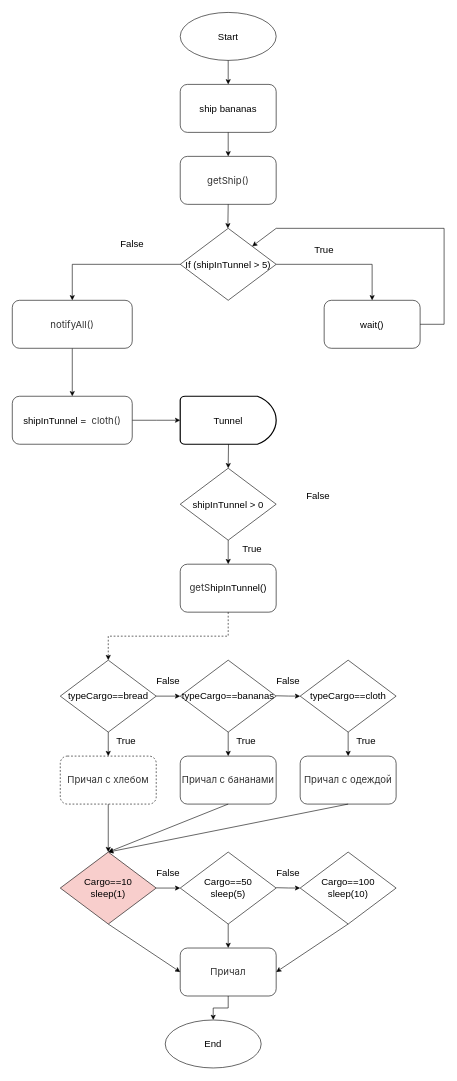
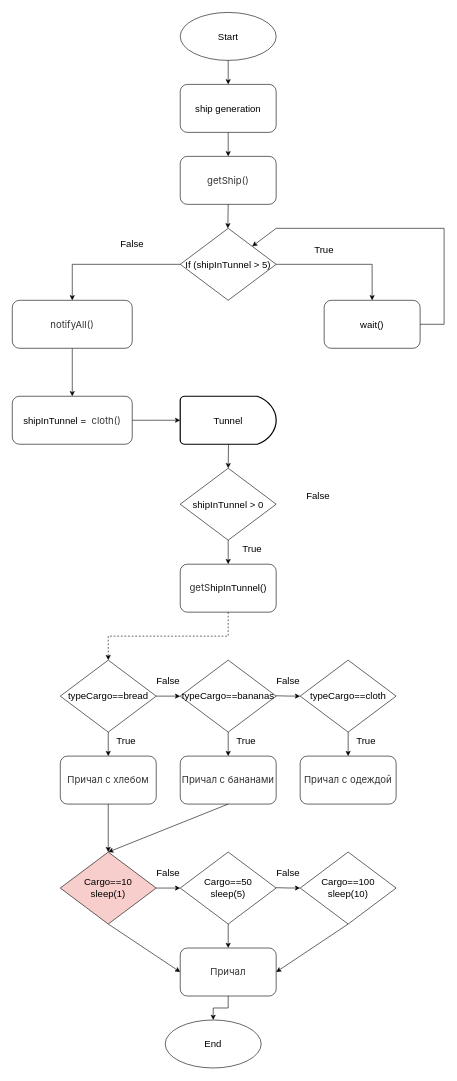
- <mxCell id="4" value="&lt;font style=&quot;font-size: 16px;&quot;&gt;ship bananas&lt;/font&gt;" style="rounded=1;whiteSpace=wrap;html=1;" vertex="1" parent="1"><mxGeometry x="300" y="140" width="160" height="80" as="geometry" /></mxCell>
+ <mxCell id="4" value="&lt;font style=&quot;font-size: 16px;&quot;&gt;ship generation&lt;/font&gt;" style="rounded=1;whiteSpace=wrap;html=1;" vertex="1" parent="1"><mxGeometry x="300" y="140" width="160" height="80" as="geometry" /></mxCell>
- <mxCell id="32" value="&lt;div style=&quot;text-align: start;&quot;&gt;&lt;font face=&quot;-apple-system, BlinkMacSystemFont, Arial, sans-serif&quot; color=&quot;#333333&quot;&gt;&lt;span style=&quot;font-size: 16px; background-color: rgb(255, 255, 255);&quot;&gt;Причал с хлебом&lt;/span&gt;&lt;/font&gt;&lt;/div&gt;" style="rounded=1;whiteSpace=wrap;html=1;dashed=1;" vertex="1" parent="1"><mxGeometry x="100" y="1260" width="160" height="80" as="geometry" /></mxCell>
+ <mxCell id="32" value="&lt;div style=&quot;text-align: start;&quot;&gt;&lt;font face=&quot;-apple-system, BlinkMacSystemFont, Arial, sans-serif&quot; color=&quot;#333333&quot;&gt;&lt;span style=&quot;font-size: 16px; background-color: rgb(255, 255, 255);&quot;&gt;Причал с хлебом&lt;/span&gt;&lt;/font&gt;&lt;/div&gt;" style="rounded=1;whiteSpace=wrap;html=1;" vertex="1" parent="1"><mxGeometry x="100" y="1260" width="160" height="80" as="geometry" /></mxCell>
- <mxCell id="41" value="" style="endArrow=classic;html=1;rounded=0;exitX=0.5;exitY=1;exitDx=0;exitDy=0;entryX=0.5;entryY=0;entryDx=0;entryDy=0;" edge="1" parent="1" source="39" target="51"><mxGeometry width="50" height="50" relative="1" as="geometry"><mxPoint x="590" y="1230" as="sourcePoint" /><mxPoint x="590" y="1270" as="targetPoint" /></mxGeometry></mxCell>
